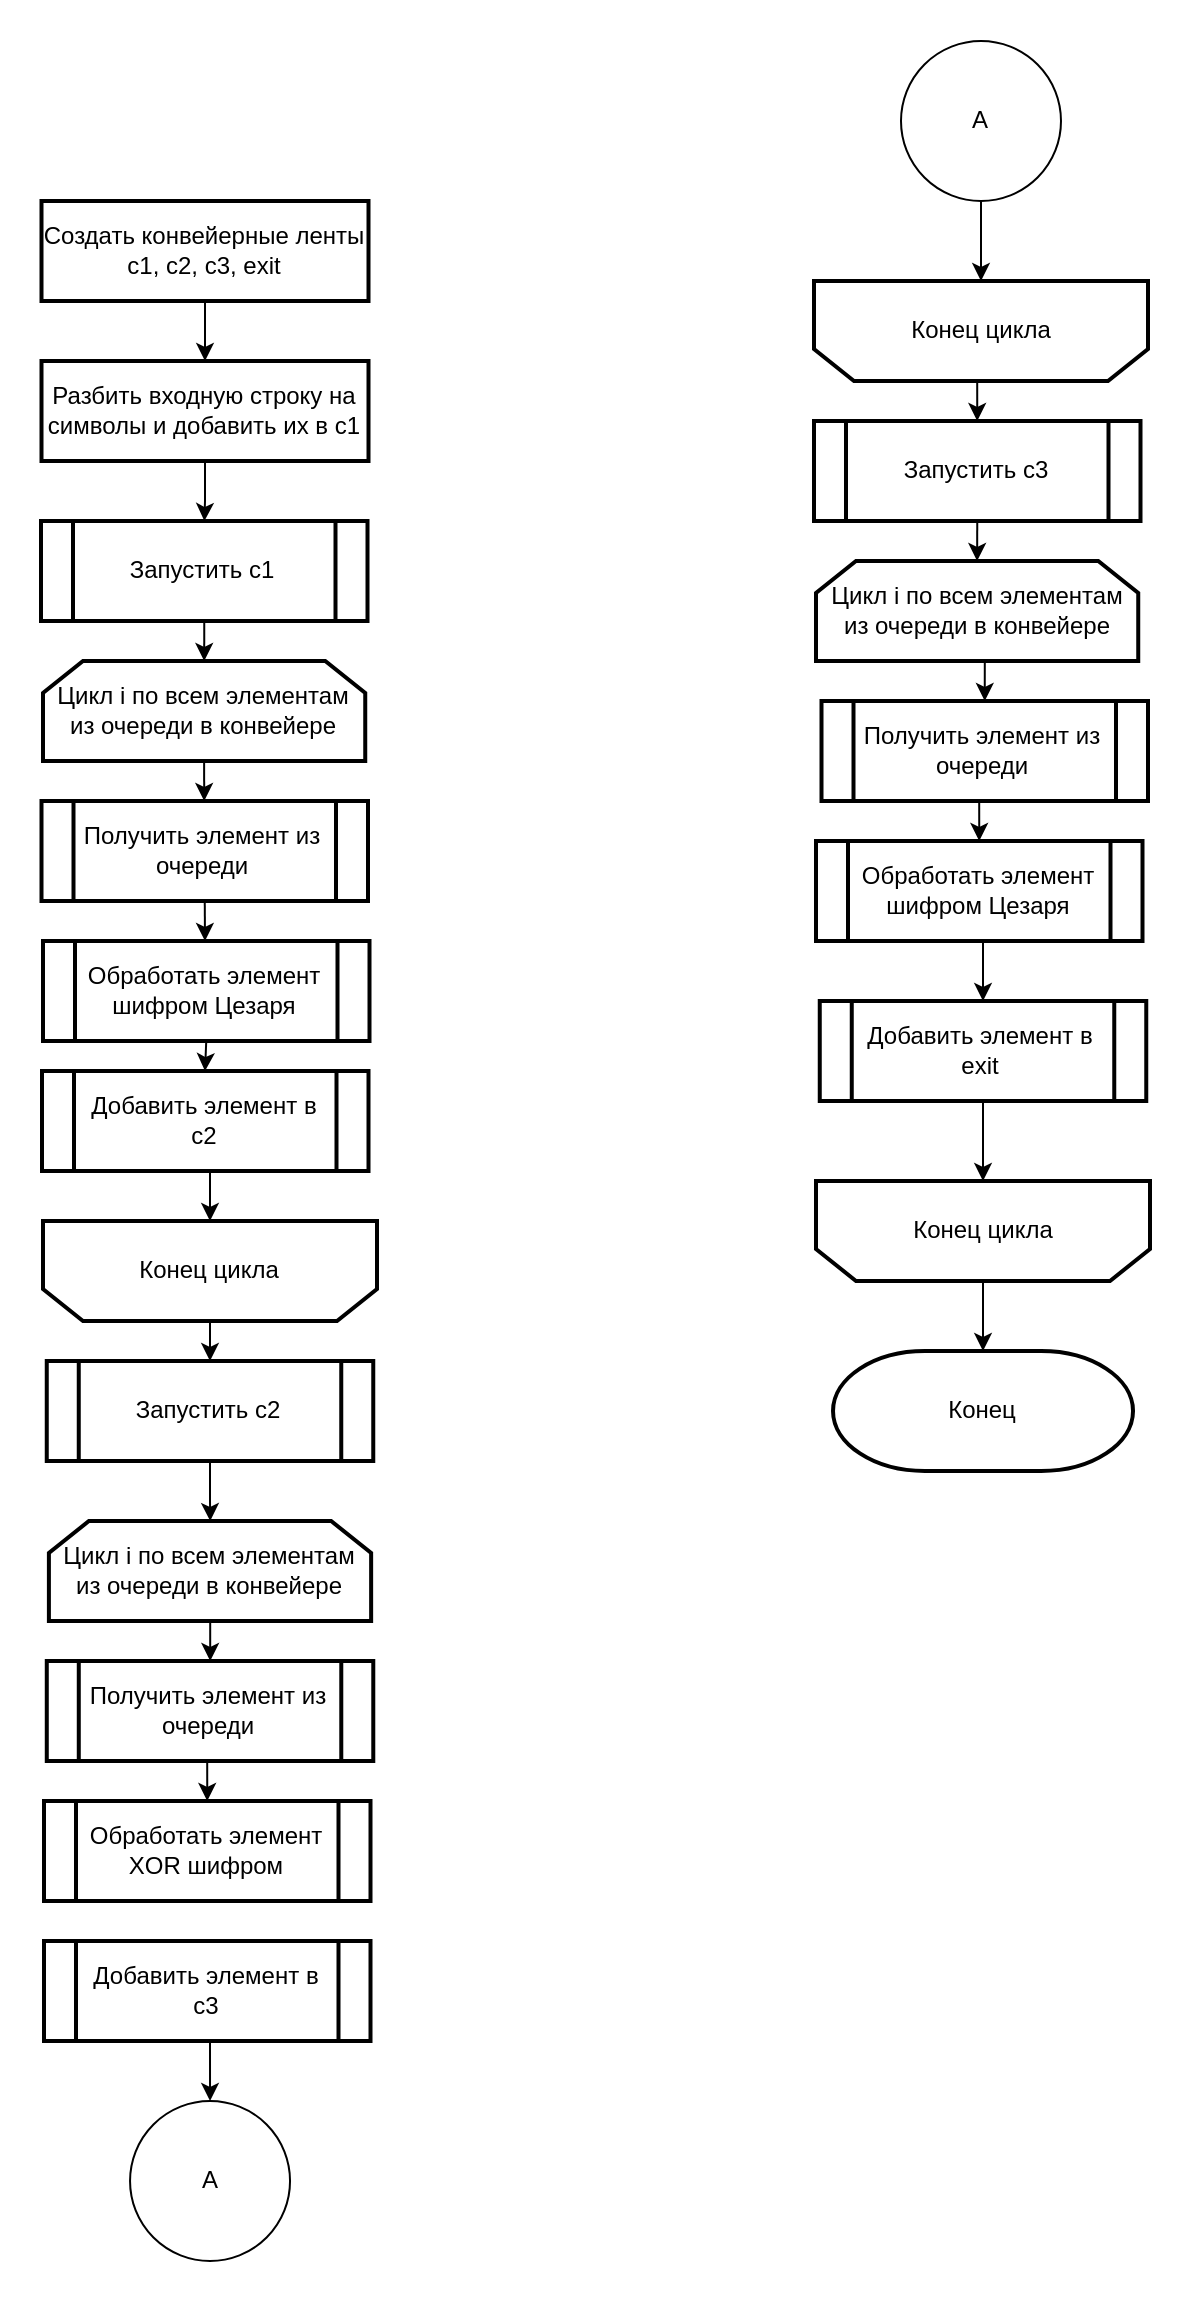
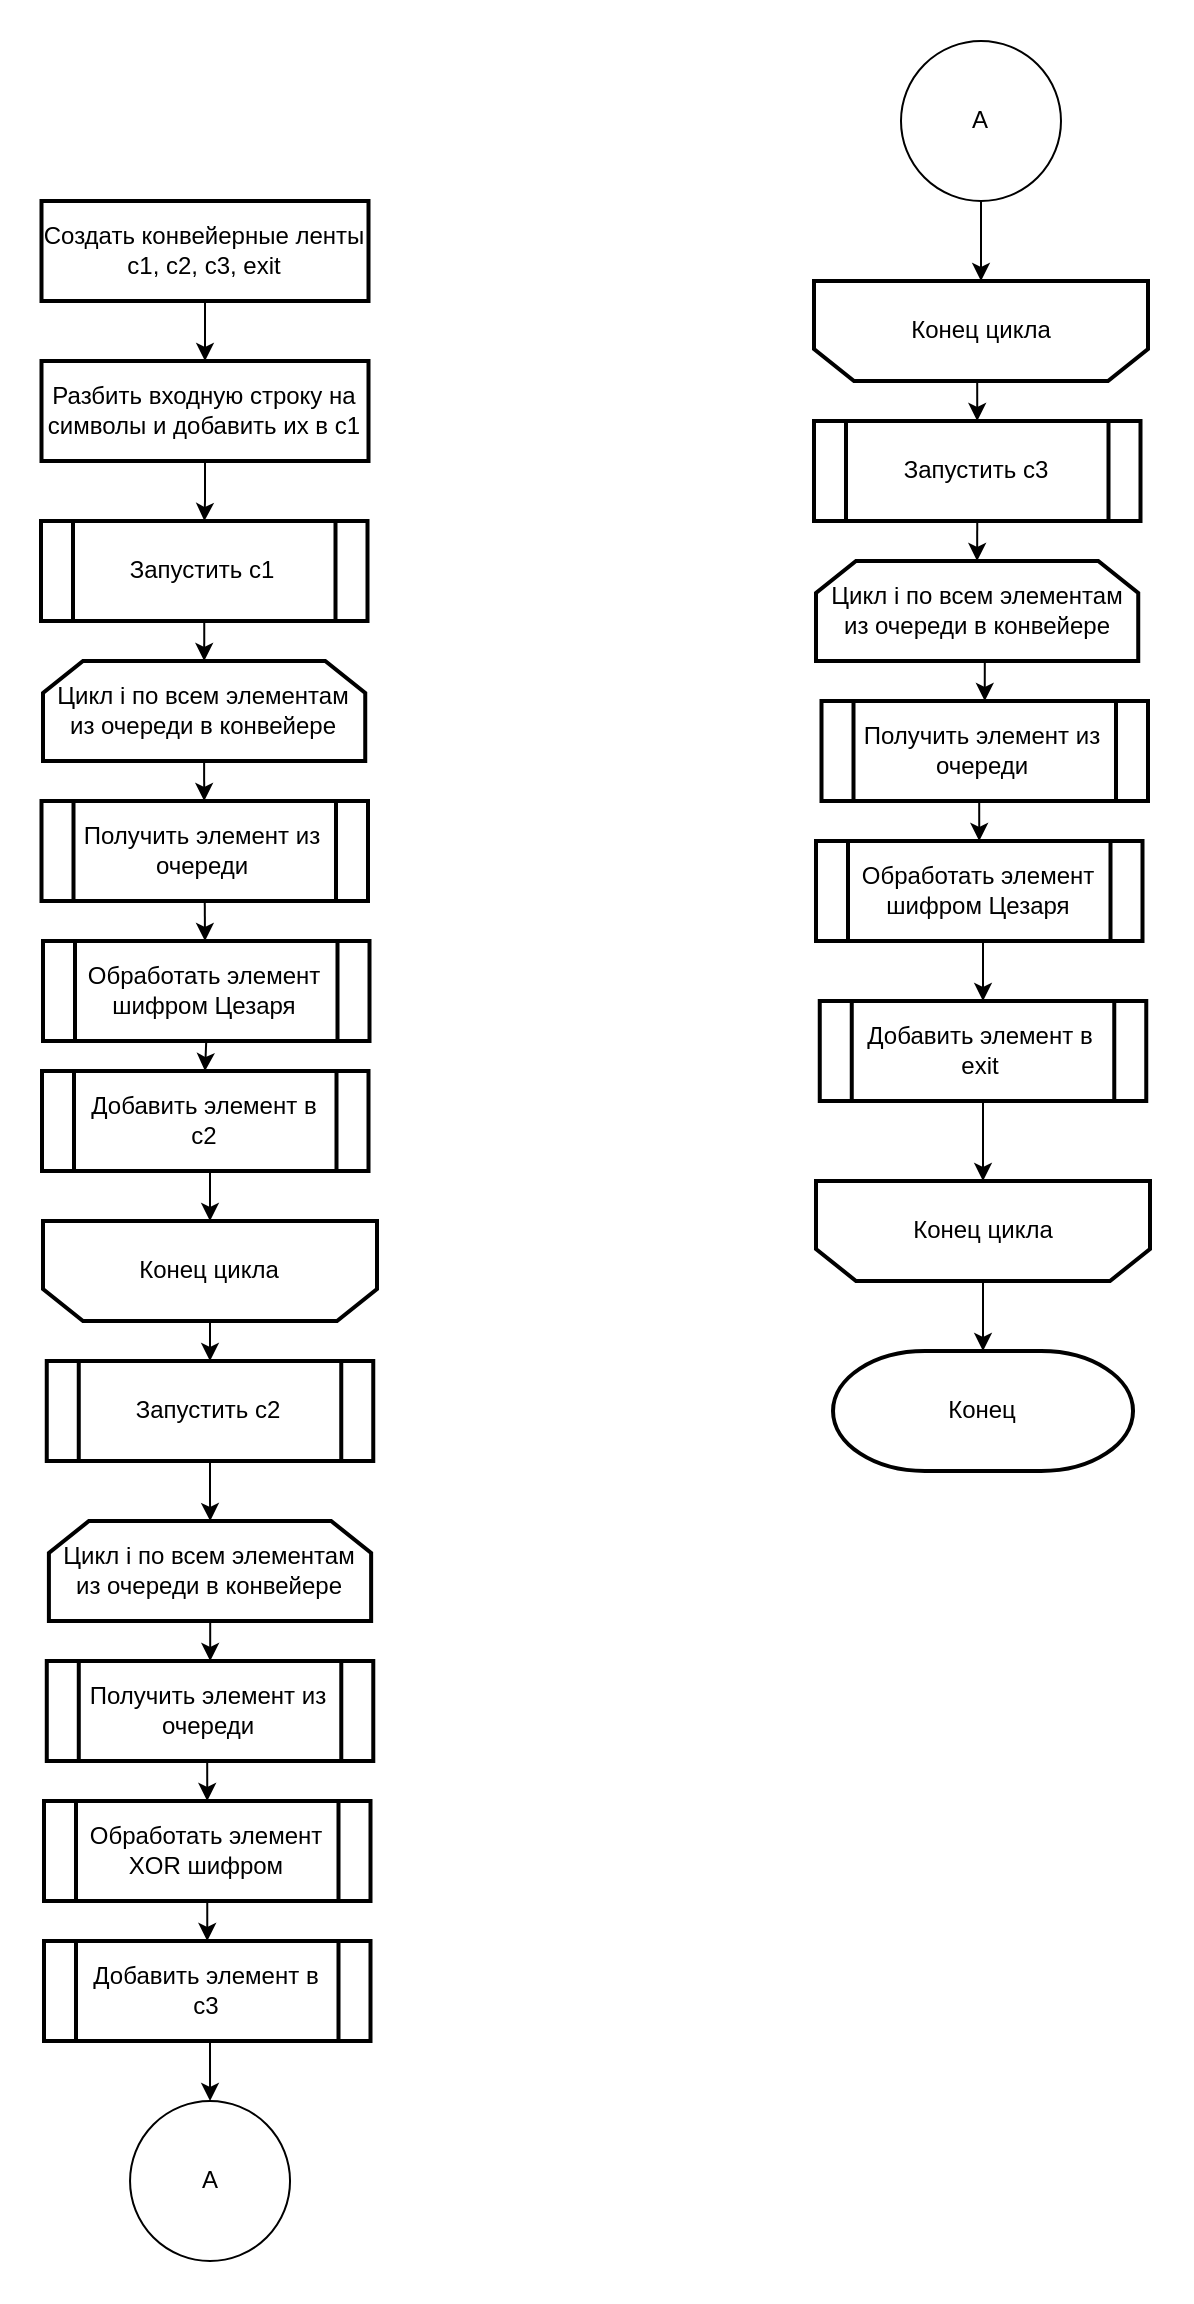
+ <mxCell id="26" style="edgeStyle=orthogonalEdgeStyle;rounded=0;orthogonalLoop=1;jettySize=auto;html=1;exitX=0.5;exitY=1;exitDx=0;exitDy=0;entryX=0.5;entryY=0;entryDx=0;entryDy=0;" parent="1" source="27" target="29" edge="1"><mxGeometry relative="1" as="geometry" /></mxCell>
